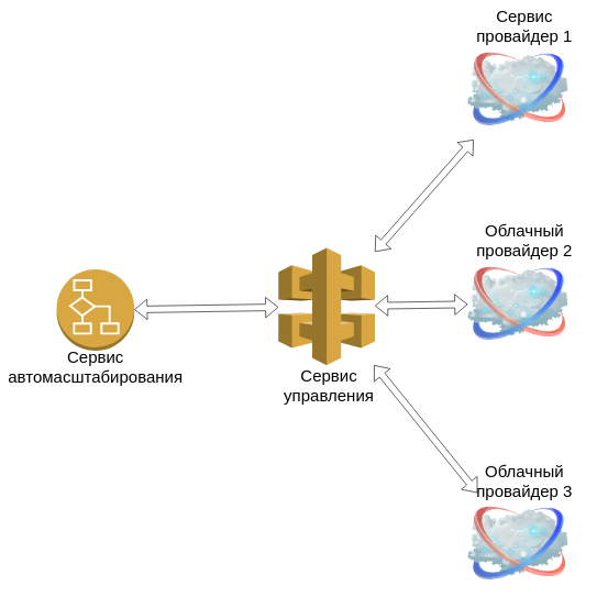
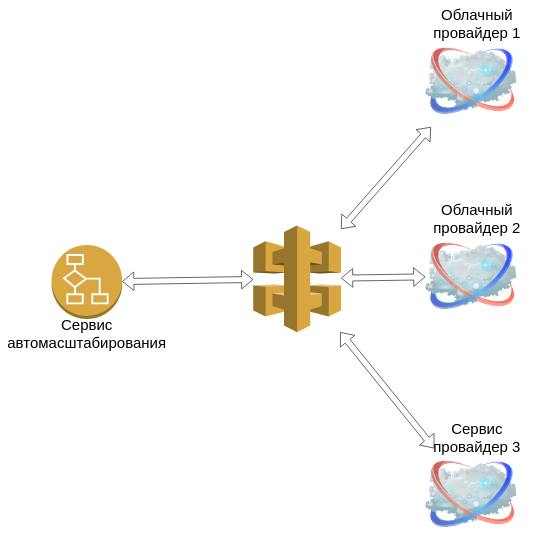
- <mxCell id="8" value="Сервис провайдер 1" style="text;html=1;strokeColor=none;fillColor=none;align=center;verticalAlign=middle;whiteSpace=wrap;rounded=0;shadow=0;fontSize=25;" vertex="1" parent="6"><mxGeometry width="210.435" height="38.261" as="geometry" /></mxCell>
+ <mxCell id="8" value="Облачный провайдер 1" style="text;html=1;strokeColor=none;fillColor=none;align=center;verticalAlign=middle;whiteSpace=wrap;rounded=0;shadow=0;fontSize=25;" vertex="1" parent="6"><mxGeometry width="210.435" height="38.261" as="geometry" /></mxCell>
- <mxCell id="20" value="Сервис управления" style="text;html=1;strokeColor=none;fillColor=none;align=center;verticalAlign=middle;whiteSpace=wrap;rounded=0;shadow=0;fontSize=25;" vertex="1" parent="18"><mxGeometry y="178.391" width="191.304" height="59.304" as="geometry" /></mxCell>
- <mxCell id="14" value="Облачный провайдер 3" style="text;html=1;strokeColor=none;fillColor=none;align=center;verticalAlign=middle;whiteSpace=wrap;rounded=0;shadow=0;fontSize=25;" vertex="1" parent="12"><mxGeometry width="210.435" height="38.261" as="geometry" /></mxCell>
+ <mxCell id="14" value="Сервис провайдер 3" style="text;html=1;strokeColor=none;fillColor=none;align=center;verticalAlign=middle;whiteSpace=wrap;rounded=0;shadow=0;fontSize=25;" vertex="1" parent="12"><mxGeometry width="210.435" height="38.261" as="geometry" /></mxCell>
